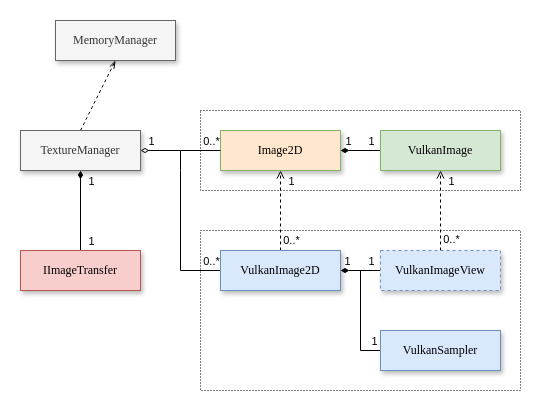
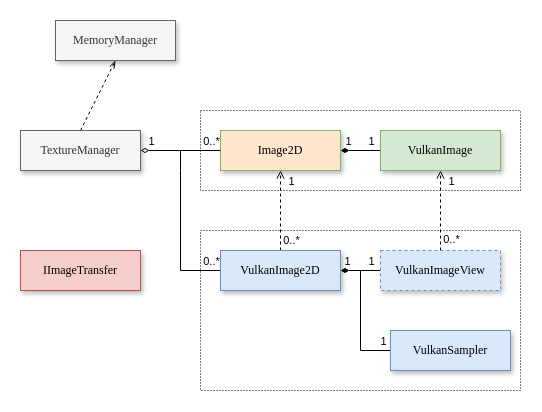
- <mxCell id="31" value="" style="edgeStyle=orthogonalEdgeStyle;rounded=0;orthogonalLoop=1;jettySize=auto;html=1;endArrow=none;endFill=0;startArrow=diamondThin;startFill=1;exitX=0.5;exitY=1;exitDx=0;exitDy=0;entryX=0.5;entryY=0;entryDx=0;entryDy=0;" edge="1" parent="1" source="10" target="34"><mxGeometry relative="1" as="geometry"><mxPoint x="80" y="440" as="sourcePoint" /><mxPoint x="370" y="440" as="targetPoint" /></mxGeometry></mxCell>
- <mxCell id="32" value="1" style="edgeLabel;html=1;align=center;verticalAlign=middle;resizable=0;points=[];labelBackgroundColor=none;" vertex="1" connectable="0" parent="31"><mxGeometry x="-0.717" relative="1" as="geometry"><mxPoint x="10" y="-1" as="offset" /></mxGeometry></mxCell>
- <mxCell id="33" value="1" style="edgeLabel;html=1;align=center;verticalAlign=middle;resizable=0;points=[];labelBackgroundColor=none;" vertex="1" connectable="0" parent="31"><mxGeometry x="-0.667" y="1" relative="1" as="geometry"><mxPoint x="9" y="57" as="offset" /></mxGeometry></mxCell>
- <mxCell id="26" value="VulkanSampler" style="rounded=0;whiteSpace=wrap;html=1;shadow=1;fontFamily=Lucida Console;fillColor=#dae8fc;strokeColor=#6c8ebf;" parent="1" vertex="1"><mxGeometry x="380" y="330" width="120" height="40" as="geometry" /></mxCell>
+ <mxCell id="26" value="VulkanSampler" style="rounded=0;whiteSpace=wrap;html=1;shadow=1;fontFamily=Lucida Console;fillColor=#dae8fc;strokeColor=#6c8ebf;" parent="1" vertex="1"><mxGeometry x="390" y="330" width="120" height="40" as="geometry" /></mxCell>
